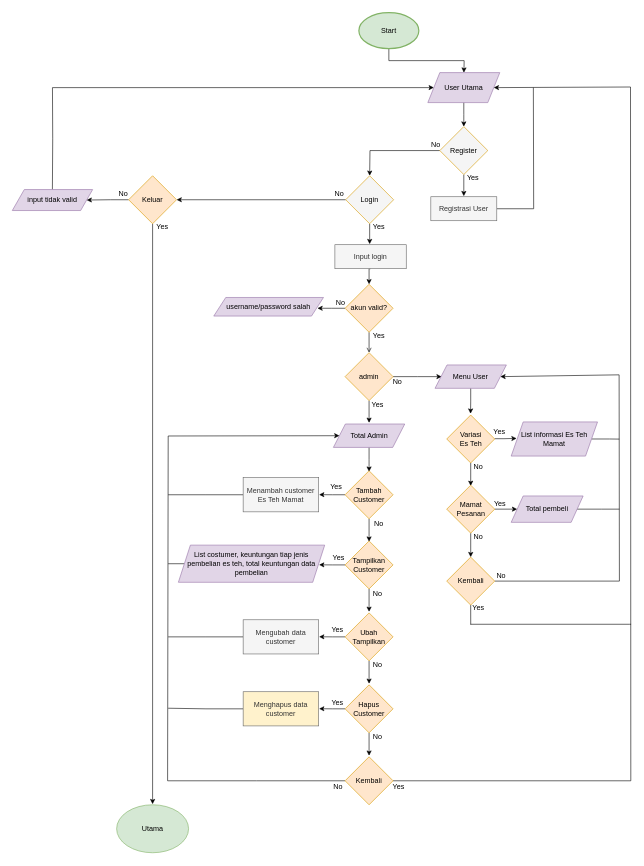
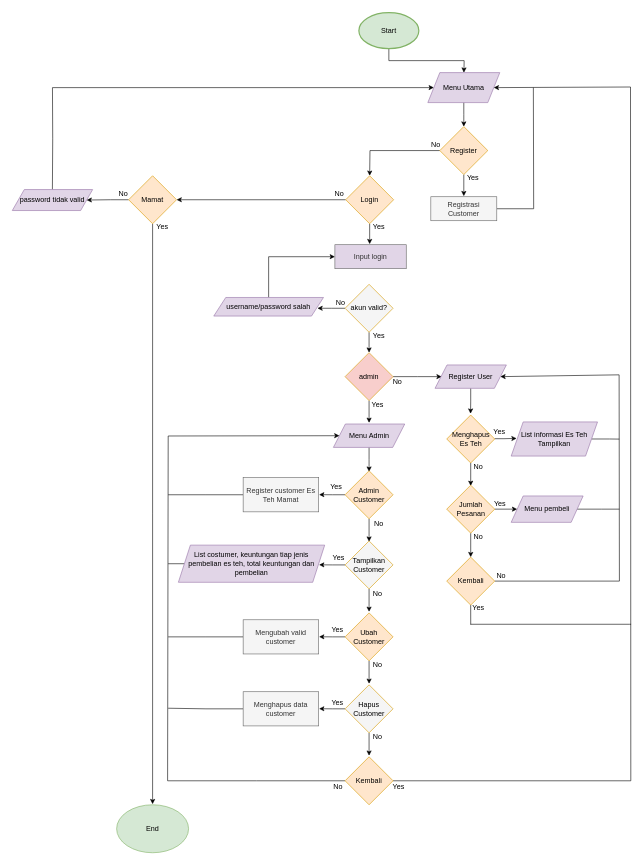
- <mxCell id="5" value="User Utama" style="shape=parallelogram;perimeter=parallelogramPerimeter;whiteSpace=wrap;html=1;fixedSize=1;fillColor=#e1d5e7;strokeColor=#9673a6;" vertex="1" parent="1"><mxGeometry x="713" y="120" width="120" height="50" as="geometry" /></mxCell>
+ <mxCell id="5" value="Menu Utama" style="shape=parallelogram;perimeter=parallelogramPerimeter;whiteSpace=wrap;html=1;fixedSize=1;fillColor=#e1d5e7;strokeColor=#9673a6;" vertex="1" parent="1"><mxGeometry x="713" y="120" width="120" height="50" as="geometry" /></mxCell>
- <mxCell id="8" value="Register" style="rhombus;whiteSpace=wrap;html=1;fillColor=#f5f5f5;strokeColor=#d79b00;" vertex="1" parent="1"><mxGeometry x="733" y="210" width="80" height="80" as="geometry" /></mxCell>
+ <mxCell id="8" value="Register" style="rhombus;whiteSpace=wrap;html=1;fillColor=#ffe6cc;strokeColor=#d79b00;" vertex="1" parent="1"><mxGeometry x="733" y="210" width="80" height="80" as="geometry" /></mxCell>
- <mxCell id="53" value="input tidak valid" style="shape=parallelogram;perimeter=parallelogramPerimeter;whiteSpace=wrap;html=1;fixedSize=1;fillColor=#e1d5e7;strokeColor=#9673a6;" vertex="1" parent="1"><mxGeometry x="20" y="315" width="134" height="35" as="geometry" /></mxCell>
+ <mxCell id="53" value="password tidak valid" style="shape=parallelogram;perimeter=parallelogramPerimeter;whiteSpace=wrap;html=1;fixedSize=1;fillColor=#e1d5e7;strokeColor=#9673a6;" vertex="1" parent="1"><mxGeometry x="20" y="315" width="134" height="35" as="geometry" /></mxCell>
- <mxCell id="51" value="Keluar" style="rhombus;whiteSpace=wrap;html=1;fillColor=#ffe6cc;strokeColor=#d79b00;" vertex="1" parent="1"><mxGeometry x="214" y="292" width="80" height="80" as="geometry" /></mxCell>
+ <mxCell id="51" value="Mamat" style="rhombus;whiteSpace=wrap;html=1;fillColor=#ffe6cc;strokeColor=#d79b00;" vertex="1" parent="1"><mxGeometry x="214" y="292" width="80" height="80" as="geometry" /></mxCell>
- <mxCell id="14" value="Login" style="rhombus;whiteSpace=wrap;html=1;fillColor=#f5f5f5;strokeColor=#d79b00;" vertex="1" parent="1"><mxGeometry x="576" y="292" width="80" height="80" as="geometry" /></mxCell>
+ <mxCell id="14" value="Login" style="rhombus;whiteSpace=wrap;html=1;fillColor=#ffe6cc;strokeColor=#d79b00;" vertex="1" parent="1"><mxGeometry x="576" y="292" width="80" height="80" as="geometry" /></mxCell>
- <mxCell id="10" value="Registrasi User" style="rounded=0;whiteSpace=wrap;html=1;fillColor=#f5f5f5;fontColor=#333333;strokeColor=#666666;" vertex="1" parent="1"><mxGeometry x="718" y="327" width="110" height="40" as="geometry" /></mxCell>
+ <mxCell id="10" value="Registrasi Customer" style="rounded=0;whiteSpace=wrap;html=1;fillColor=#f5f5f5;fontColor=#333333;strokeColor=#666666;" vertex="1" parent="1"><mxGeometry x="718" y="327" width="110" height="40" as="geometry" /></mxCell>
- <mxCell id="16" value="Input login" style="rounded=0;whiteSpace=wrap;html=1;fillColor=#f5f5f5;fontColor=#333333;strokeColor=#666666;" vertex="1" parent="1"><mxGeometry x="558" y="407" width="119" height="40" as="geometry" /></mxCell>
+ <mxCell id="16" value="Input login" style="rounded=0;whiteSpace=wrap;html=1;fillColor=#e1d5e7;fontColor=#333333;strokeColor=#666666;" vertex="1" parent="1"><mxGeometry x="558" y="407" width="119" height="40" as="geometry" /></mxCell>
+ <mxCell id="20" style="edgeStyle=orthogonalEdgeStyle;rounded=0;orthogonalLoop=1;jettySize=auto;html=1;exitX=0.5;exitY=0;exitDx=0;exitDy=0;entryX=0;entryY=0.5;entryDx=0;entryDy=0;" edge="1" parent="1" source="21" target="16"><mxGeometry relative="1" as="geometry"><mxPoint x="447.667" y="427.333" as="targetPoint" /></mxGeometry></mxCell>
- <mxCell id="15" style="edgeStyle=orthogonalEdgeStyle;rounded=0;orthogonalLoop=1;jettySize=auto;html=1;exitX=0.5;exitY=1;exitDx=0;exitDy=0;entryX=0.5;entryY=0;entryDx=0;entryDy=0;" edge="1" parent="1" source="16" target="19"><mxGeometry relative="1" as="geometry" /></mxCell>
- <mxCell id="19" value="akun valid?" style="rhombus;whiteSpace=wrap;html=1;fillColor=#ffe6cc;strokeColor=#d79b00;" vertex="1" parent="1"><mxGeometry x="575" y="473" width="80" height="80" as="geometry" /></mxCell>
+ <mxCell id="19" value="akun valid?" style="rhombus;whiteSpace=wrap;html=1;fillColor=#f5f5f5;strokeColor=#d79b00;" vertex="1" parent="1"><mxGeometry x="575" y="473" width="80" height="80" as="geometry" /></mxCell>
- <mxCell id="18" style="edgeStyle=orthogonalEdgeStyle;rounded=0;orthogonalLoop=1;jettySize=auto;html=1;exitX=0.5;exitY=1;exitDx=0;exitDy=0;entryX=0.5;entryY=0;entryDx=0;entryDy=0;endArrow=open;" edge="1" parent="1" source="19" target="24"><mxGeometry relative="1" as="geometry"><mxPoint x="615" y="580.5" as="targetPoint" /></mxGeometry></mxCell>
+ <mxCell id="18" style="edgeStyle=orthogonalEdgeStyle;rounded=0;orthogonalLoop=1;jettySize=auto;html=1;exitX=0.5;exitY=1;exitDx=0;exitDy=0;entryX=0.5;entryY=0;entryDx=0;entryDy=0;" edge="1" parent="1" source="19" target="24"><mxGeometry relative="1" as="geometry"><mxPoint x="615" y="580.5" as="targetPoint" /></mxGeometry></mxCell>
- <mxCell id="24" value="admin" style="rhombus;whiteSpace=wrap;html=1;fillColor=#ffe6cc;strokeColor=#d79b00;" vertex="1" parent="1"><mxGeometry x="575" y="587" width="80" height="80" as="geometry" /></mxCell>
+ <mxCell id="24" value="admin" style="rhombus;whiteSpace=wrap;html=1;fillColor=#f8cecc;strokeColor=#d79b00;" vertex="1" parent="1"><mxGeometry x="575" y="587" width="80" height="80" as="geometry" /></mxCell>
- <mxCell id="31" value="Menu User" style="shape=parallelogram;perimeter=parallelogramPerimeter;whiteSpace=wrap;html=1;fixedSize=1;fillColor=#e1d5e7;strokeColor=#9673a6;" vertex="1" parent="1"><mxGeometry x="725" y="607.5" width="119" height="39" as="geometry" /></mxCell>
+ <mxCell id="31" value="Register User" style="shape=parallelogram;perimeter=parallelogramPerimeter;whiteSpace=wrap;html=1;fixedSize=1;fillColor=#e1d5e7;strokeColor=#9673a6;" vertex="1" parent="1"><mxGeometry x="725" y="607.5" width="119" height="39" as="geometry" /></mxCell>
- <mxCell id="33" value="Total Admin" style="shape=parallelogram;perimeter=parallelogramPerimeter;whiteSpace=wrap;html=1;fixedSize=1;fillColor=#e1d5e7;strokeColor=#9673a6;" vertex="1" parent="1"><mxGeometry x="555.5" y="706" width="119" height="39" as="geometry" /></mxCell>
+ <mxCell id="33" value="Menu Admin" style="shape=parallelogram;perimeter=parallelogramPerimeter;whiteSpace=wrap;html=1;fixedSize=1;fillColor=#e1d5e7;strokeColor=#9673a6;" vertex="1" parent="1"><mxGeometry x="555.5" y="706" width="119" height="39" as="geometry" /></mxCell>
- <mxCell id="79" value="Variasi&lt;div&gt;Es Teh&lt;/div&gt;" style="rhombus;whiteSpace=wrap;html=1;fillColor=#ffe6cc;strokeColor=#d79b00;" vertex="1" parent="1"><mxGeometry x="744.5" y="691" width="80" height="80" as="geometry" /></mxCell>
+ <mxCell id="79" value="Menghapus&lt;div&gt;Es Teh&lt;/div&gt;" style="rhombus;whiteSpace=wrap;html=1;fillColor=#ffe6cc;strokeColor=#d79b00;" vertex="1" parent="1"><mxGeometry x="744.5" y="691" width="80" height="80" as="geometry" /></mxCell>
- <mxCell id="90" value="List informasi Es Teh Mamat" style="shape=parallelogram;perimeter=parallelogramPerimeter;whiteSpace=wrap;html=1;fixedSize=1;fillColor=#e1d5e7;strokeColor=#9673a6;" vertex="1" parent="1"><mxGeometry x="852" y="702.5" width="144" height="57" as="geometry" /></mxCell>
+ <mxCell id="90" value="List informasi Es Teh Tampilkan" style="shape=parallelogram;perimeter=parallelogramPerimeter;whiteSpace=wrap;html=1;fixedSize=1;fillColor=#e1d5e7;strokeColor=#9673a6;" vertex="1" parent="1"><mxGeometry x="852" y="702.5" width="144" height="57" as="geometry" /></mxCell>
- <mxCell id="58" value="Menambah customer Es Teh Mamat" style="rounded=0;whiteSpace=wrap;html=1;fillColor=#f5f5f5;fontColor=#333333;strokeColor=#666666;" vertex="1" parent="1"><mxGeometry x="405" y="795.5" width="126" height="57" as="geometry" /></mxCell>
+ <mxCell id="58" value="Register customer Es Teh Mamat" style="rounded=0;whiteSpace=wrap;html=1;fillColor=#f5f5f5;fontColor=#333333;strokeColor=#666666;" vertex="1" parent="1"><mxGeometry x="405" y="795.5" width="126" height="57" as="geometry" /></mxCell>
- <mxCell id="36" value="Tambah Customer" style="rhombus;whiteSpace=wrap;html=1;fillColor=#ffe6cc;strokeColor=#d79b00;" vertex="1" parent="1"><mxGeometry x="575" y="784" width="80" height="80" as="geometry" /></mxCell>
+ <mxCell id="36" value="Admin Customer" style="rhombus;whiteSpace=wrap;html=1;fillColor=#ffe6cc;strokeColor=#d79b00;" vertex="1" parent="1"><mxGeometry x="575" y="784" width="80" height="80" as="geometry" /></mxCell>
- <mxCell id="82" value="Mamat Pesanan" style="rhombus;whiteSpace=wrap;html=1;fillColor=#ffe6cc;strokeColor=#d79b00;" vertex="1" parent="1"><mxGeometry x="744.5" y="808" width="80" height="80" as="geometry" /></mxCell>
+ <mxCell id="82" value="Jumlah Pesanan" style="rhombus;whiteSpace=wrap;html=1;fillColor=#ffe6cc;strokeColor=#d79b00;" vertex="1" parent="1"><mxGeometry x="744.5" y="808" width="80" height="80" as="geometry" /></mxCell>
- <mxCell id="92" value="Total pembeli" style="shape=parallelogram;perimeter=parallelogramPerimeter;whiteSpace=wrap;html=1;fixedSize=1;fillColor=#e1d5e7;strokeColor=#9673a6;" vertex="1" parent="1"><mxGeometry x="852" y="826" width="120" height="44" as="geometry" /></mxCell>
+ <mxCell id="92" value="Menu pembeli" style="shape=parallelogram;perimeter=parallelogramPerimeter;whiteSpace=wrap;html=1;fixedSize=1;fillColor=#e1d5e7;strokeColor=#9673a6;" vertex="1" parent="1"><mxGeometry x="852" y="826" width="120" height="44" as="geometry" /></mxCell>
- <mxCell id="64" value="List costumer, keuntungan tiap jenis pembelian es teh, total keuntungan data pembelian" style="shape=parallelogram;perimeter=parallelogramPerimeter;whiteSpace=wrap;html=1;fixedSize=1;fillColor=#e1d5e7;strokeColor=#9673a6;" vertex="1" parent="1"><mxGeometry x="297" y="908" width="244" height="62" as="geometry" /></mxCell>
+ <mxCell id="64" value="List costumer, keuntungan tiap jenis pembelian es teh, total keuntungan dan pembelian" style="shape=parallelogram;perimeter=parallelogramPerimeter;whiteSpace=wrap;html=1;fixedSize=1;fillColor=#e1d5e7;strokeColor=#9673a6;" vertex="1" parent="1"><mxGeometry x="297" y="908" width="244" height="62" as="geometry" /></mxCell>
- <mxCell id="39" value="Tampilkan Customer" style="rhombus;whiteSpace=wrap;html=1;fillColor=#ffe6cc;strokeColor=#d79b00;" vertex="1" parent="1"><mxGeometry x="575" y="901" width="80" height="80" as="geometry" /></mxCell>
+ <mxCell id="39" value="Tampilkan Customer" style="rhombus;whiteSpace=wrap;html=1;fillColor=#f5f5f5;strokeColor=#d79b00;" vertex="1" parent="1"><mxGeometry x="575" y="901" width="80" height="80" as="geometry" /></mxCell>
- <mxCell id="60" value="Mengubah data customer" style="rounded=0;whiteSpace=wrap;html=1;fillColor=#f5f5f5;fontColor=#333333;strokeColor=#666666;" vertex="1" parent="1"><mxGeometry x="405" y="1032.5" width="126" height="57" as="geometry" /></mxCell>
+ <mxCell id="60" value="Mengubah valid customer" style="rounded=0;whiteSpace=wrap;html=1;fillColor=#f5f5f5;fontColor=#333333;strokeColor=#666666;" vertex="1" parent="1"><mxGeometry x="405" y="1032.5" width="126" height="57" as="geometry" /></mxCell>
- <mxCell id="42" value="Ubah Tampilkan" style="rhombus;whiteSpace=wrap;html=1;fillColor=#ffe6cc;strokeColor=#d79b00;" vertex="1" parent="1"><mxGeometry x="575" y="1021" width="80" height="80" as="geometry" /></mxCell>
+ <mxCell id="42" value="Ubah Customer" style="rhombus;whiteSpace=wrap;html=1;fillColor=#ffe6cc;strokeColor=#d79b00;" vertex="1" parent="1"><mxGeometry x="575" y="1021" width="80" height="80" as="geometry" /></mxCell>
- <mxCell id="62" value="Menghapus data c&lt;span style=&quot;background-color: initial;&quot;&gt;ustomer&lt;/span&gt;" style="rounded=0;whiteSpace=wrap;html=1;fillColor=#fff2cc;fontColor=#333333;strokeColor=#666666;" vertex="1" parent="1"><mxGeometry x="405" y="1152.5" width="126" height="57" as="geometry" /></mxCell>
+ <mxCell id="62" value="Menghapus data c&lt;span style=&quot;background-color: initial;&quot;&gt;ustomer&lt;/span&gt;" style="rounded=0;whiteSpace=wrap;html=1;fillColor=#f5f5f5;fontColor=#333333;strokeColor=#666666;" vertex="1" parent="1"><mxGeometry x="405" y="1152.5" width="126" height="57" as="geometry" /></mxCell>
- <mxCell id="45" value="Hapus Customer" style="rhombus;whiteSpace=wrap;html=1;fillColor=#ffe6cc;strokeColor=#d79b00;" vertex="1" parent="1"><mxGeometry x="575" y="1141" width="80" height="80" as="geometry" /></mxCell>
+ <mxCell id="45" value="Hapus Customer" style="rhombus;whiteSpace=wrap;html=1;fillColor=#f5f5f5;strokeColor=#d79b00;" vertex="1" parent="1"><mxGeometry x="575" y="1141" width="80" height="80" as="geometry" /></mxCell>
- <mxCell id="94" value="Utama" style="ellipse;whiteSpace=wrap;html=1;fillColor=#d5e8d4;strokeColor=#82b366;" vertex="1" parent="1"><mxGeometry x="194" y="1341" width="120" height="80" as="geometry" /></mxCell>
+ <mxCell id="94" value="End" style="ellipse;whiteSpace=wrap;html=1;fillColor=#d5e8d4;strokeColor=#82b366;" vertex="1" parent="1"><mxGeometry x="194" y="1341" width="120" height="80" as="geometry" /></mxCell>
